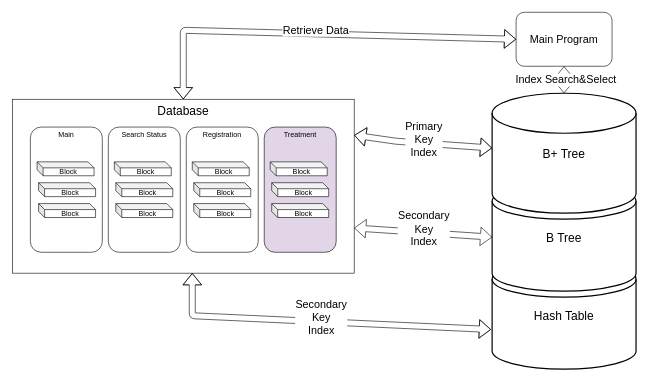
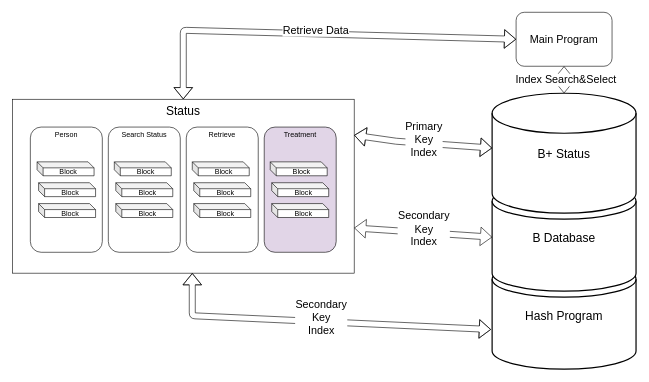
- <mxCell id="3" value="&lt;font style=&quot;font-size: 20px&quot;&gt;Database&lt;/font&gt;" style="rounded=0;whiteSpace=wrap;html=1;verticalAlign=top;" vertex="1" parent="2"><mxGeometry width="570" height="290" as="geometry" /></mxCell>
+ <mxCell id="3" value="&lt;font style=&quot;font-size: 20px&quot;&gt;Status&lt;/font&gt;" style="rounded=0;whiteSpace=wrap;html=1;verticalAlign=top;" vertex="1" parent="2"><mxGeometry width="570" height="290" as="geometry" /></mxCell>
- <mxCell id="4" value="&lt;span class=&quot;fontstyle0&quot;&gt;Main&lt;br&gt;&lt;br&gt;&lt;br&gt;&lt;br&gt;&lt;br&gt;&lt;br&gt;&lt;br&gt;&lt;br&gt;&lt;br&gt;......&lt;br&gt;&lt;/span&gt;" style="rounded=1;whiteSpace=wrap;html=1;verticalAlign=top;" vertex="1" parent="2"><mxGeometry x="30" y="46.4" width="120" height="208.8" as="geometry" /></mxCell>
+ <mxCell id="4" value="&lt;span class=&quot;fontstyle0&quot;&gt;Person&lt;br&gt;&lt;br&gt;&lt;br&gt;&lt;br&gt;&lt;br&gt;&lt;br&gt;&lt;br&gt;&lt;br&gt;&lt;br&gt;......&lt;br&gt;&lt;/span&gt;" style="rounded=1;whiteSpace=wrap;html=1;verticalAlign=top;" vertex="1" parent="2"><mxGeometry x="30" y="46.4" width="120" height="208.8" as="geometry" /></mxCell>
- <mxCell id="6" value="&lt;span class=&quot;fontstyle0&quot;&gt;Registration&lt;br&gt;&lt;br&gt;&lt;br&gt;&lt;br&gt;&lt;br&gt;&lt;br&gt;&lt;br&gt;&lt;br&gt;&lt;br&gt;......&lt;br&gt;&lt;/span&gt;" style="rounded=1;whiteSpace=wrap;html=1;verticalAlign=top;" vertex="1" parent="2"><mxGeometry x="290" y="46.4" width="120" height="208.8" as="geometry" /></mxCell>
+ <mxCell id="6" value="&lt;span class=&quot;fontstyle0&quot;&gt;Retrieve&lt;br&gt;&lt;br&gt;&lt;br&gt;&lt;br&gt;&lt;br&gt;&lt;br&gt;&lt;br&gt;&lt;br&gt;&lt;br&gt;......&lt;br&gt;&lt;/span&gt;" style="rounded=1;whiteSpace=wrap;html=1;verticalAlign=top;" vertex="1" parent="2"><mxGeometry x="290" y="46.4" width="120" height="208.8" as="geometry" /></mxCell>
- <mxCell id="37" value="&lt;font style=&quot;font-size: 20px&quot;&gt;B+ Tree&lt;/font&gt;" style="strokeWidth=2;html=1;shape=mxgraph.flowchart.database;whiteSpace=wrap;rounded=1;sketch=0;verticalAlign=middle;" vertex="1" parent="1"><mxGeometry x="820" y="155" width="240" height="200" as="geometry" /></mxCell>
+ <mxCell id="37" value="&lt;font style=&quot;font-size: 20px&quot;&gt;B+ Status&lt;/font&gt;" style="strokeWidth=2;html=1;shape=mxgraph.flowchart.database;whiteSpace=wrap;rounded=1;sketch=0;verticalAlign=middle;" vertex="1" parent="1"><mxGeometry x="820" y="155" width="240" height="200" as="geometry" /></mxCell>
- <mxCell id="36" value="&lt;font style=&quot;font-size: 20px&quot;&gt;B Tree&lt;/font&gt;" style="strokeWidth=2;html=1;shape=mxgraph.flowchart.database;whiteSpace=wrap;rounded=1;sketch=0;verticalAlign=middle;" vertex="1" parent="1"><mxGeometry x="820" y="305" width="240" height="180" as="geometry" /></mxCell>
+ <mxCell id="36" value="&lt;font style=&quot;font-size: 20px&quot;&gt;B Database&lt;/font&gt;" style="strokeWidth=2;html=1;shape=mxgraph.flowchart.database;whiteSpace=wrap;rounded=1;sketch=0;verticalAlign=middle;" vertex="1" parent="1"><mxGeometry x="820" y="305" width="240" height="180" as="geometry" /></mxCell>
- <mxCell id="29" value="&lt;font style=&quot;font-size: 20px&quot;&gt;Hash Table&lt;/font&gt;" style="strokeWidth=2;html=1;shape=mxgraph.flowchart.database;whiteSpace=wrap;rounded=1;sketch=0;verticalAlign=middle;" vertex="1" parent="1"><mxGeometry x="820" y="435" width="240" height="180" as="geometry" /></mxCell>
+ <mxCell id="29" value="&lt;font style=&quot;font-size: 20px&quot;&gt;Hash Program&lt;/font&gt;" style="strokeWidth=2;html=1;shape=mxgraph.flowchart.database;whiteSpace=wrap;rounded=1;sketch=0;verticalAlign=middle;" vertex="1" parent="1"><mxGeometry x="820" y="435" width="240" height="180" as="geometry" /></mxCell>
